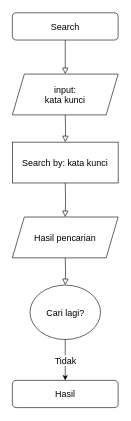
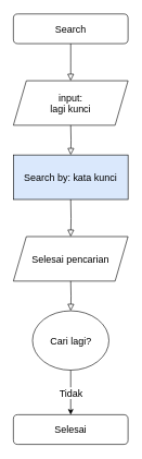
- <mxCell id="5" value="input:&lt;br style=&quot;font-size: 15px;&quot;&gt;kata kunci" style="shape=parallelogram;perimeter=parallelogramPerimeter;whiteSpace=wrap;html=1;fixedSize=1;fontSize=15;" vertex="1" parent="1"><mxGeometry x="20.158" y="122.414" width="176.842" height="68.276" as="geometry" /></mxCell>
+ <mxCell id="5" value="input:&lt;br style=&quot;font-size: 15px;&quot;&gt;lagi kunci" style="shape=parallelogram;perimeter=parallelogramPerimeter;whiteSpace=wrap;html=1;fixedSize=1;fontSize=15;" vertex="1" parent="1"><mxGeometry x="20.158" y="122.414" width="176.842" height="68.276" as="geometry" /></mxCell>
- <mxCell id="4" value="Search by: kata kunci" style="rounded=0;whiteSpace=wrap;html=1;fontSize=15;" vertex="1" parent="1"><mxGeometry x="20.158" y="236.207" width="176.842" height="68.276" as="geometry" /></mxCell>
+ <mxCell id="4" value="Search by: kata kunci" style="rounded=0;whiteSpace=wrap;html=1;fontSize=15;fillColor=#dae8fc;" vertex="1" parent="1"><mxGeometry x="20.158" y="236.207" width="176.842" height="68.276" as="geometry" /></mxCell>
- <mxCell id="7" value="Hasil pencarian" style="shape=parallelogram;perimeter=parallelogramPerimeter;whiteSpace=wrap;html=1;fixedSize=1;fontSize=15;" vertex="1" parent="1"><mxGeometry x="20.158" y="361.379" width="176.842" height="68.276" as="geometry" /></mxCell>
+ <mxCell id="7" value="Selesai pencarian" style="shape=parallelogram;perimeter=parallelogramPerimeter;whiteSpace=wrap;html=1;fixedSize=1;fontSize=15;" vertex="1" parent="1"><mxGeometry x="20.158" y="361.379" width="176.842" height="68.276" as="geometry" /></mxCell>
- <mxCell id="12" value="Hasil" style="rounded=1;whiteSpace=wrap;html=1;fontSize=15;glass=0;strokeWidth=1;shadow=0;" vertex="1" parent="1"><mxGeometry x="20.158" y="634.483" width="176.842" height="45.517" as="geometry" /></mxCell>
+ <mxCell id="12" value="Selesai" style="rounded=1;whiteSpace=wrap;html=1;fontSize=15;glass=0;strokeWidth=1;shadow=0;" vertex="1" parent="1"><mxGeometry x="20.158" y="634.483" width="176.842" height="45.517" as="geometry" /></mxCell>
